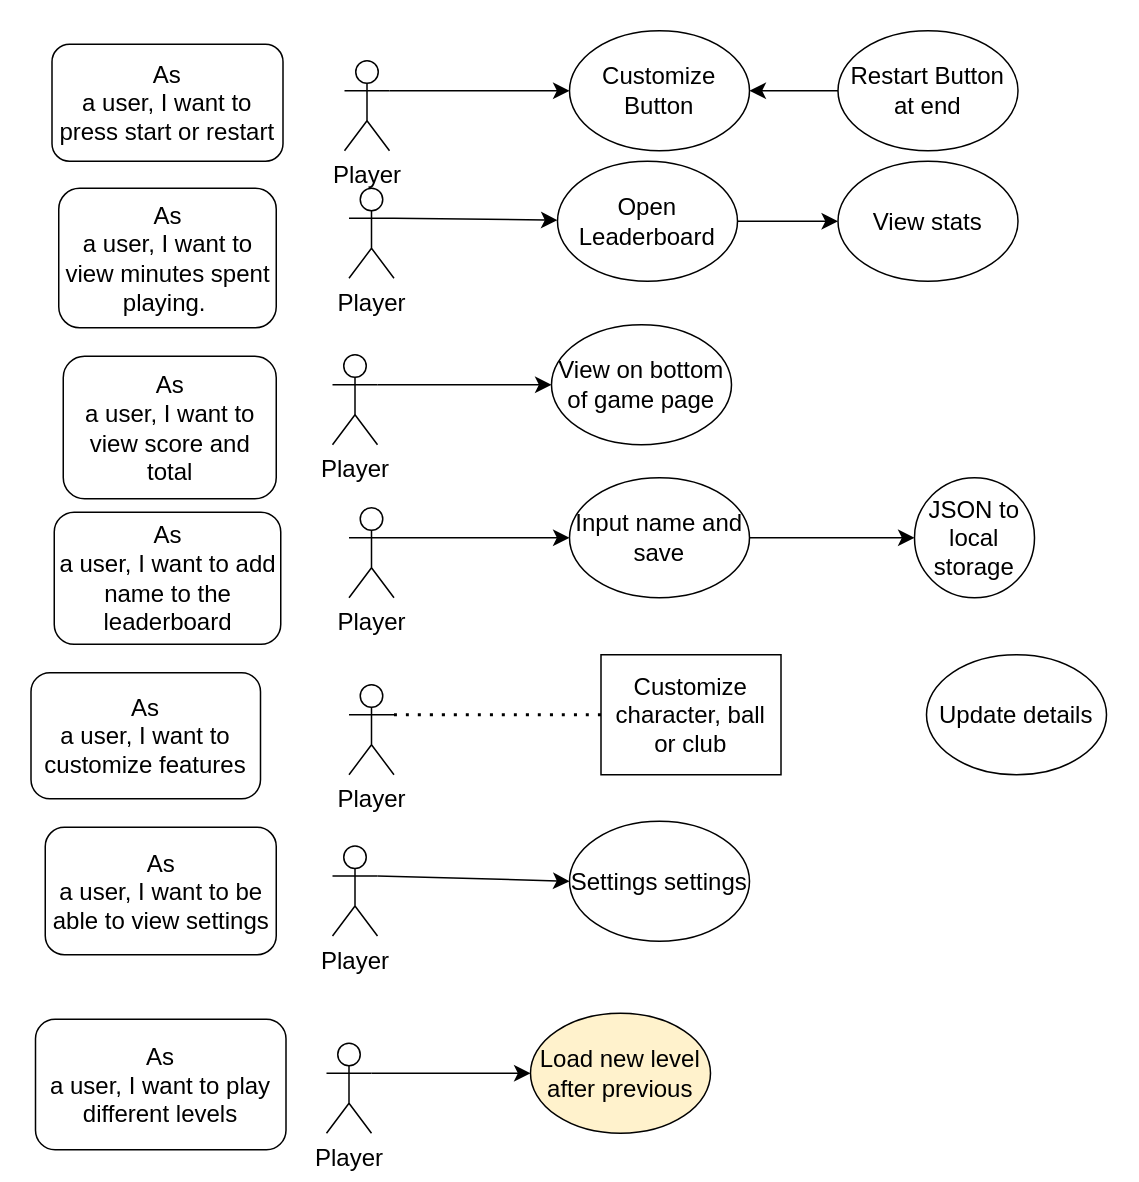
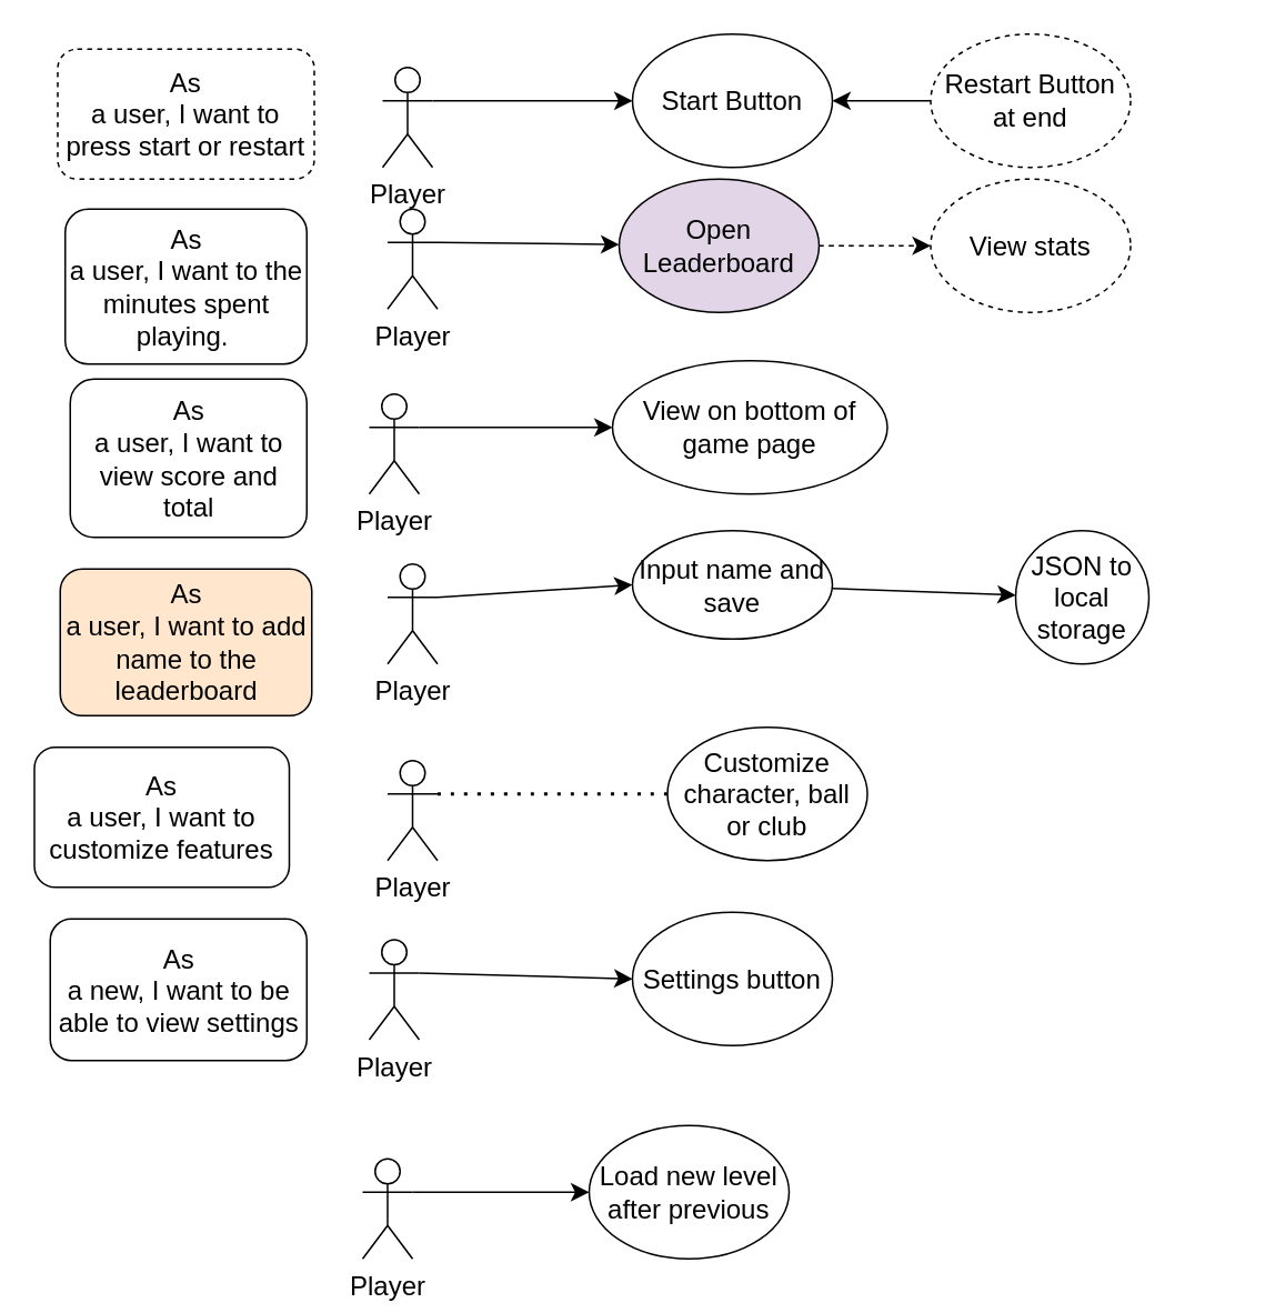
- <mxCell id="19" value="Customize Button" style="ellipse;whiteSpace=wrap;html=1;fontSize=16;" vertex="1" parent="1"><mxGeometry x="379" y="20" width="120" height="80" as="geometry" /></mxCell>
+ <mxCell id="19" value="Start Button" style="ellipse;whiteSpace=wrap;html=1;fontSize=16;" vertex="1" parent="1"><mxGeometry x="379" y="20" width="120" height="80" as="geometry" /></mxCell>
- <mxCell id="20" value="Restart Button at end" style="ellipse;whiteSpace=wrap;html=1;fontSize=16;" vertex="1" parent="1"><mxGeometry x="558" y="20" width="120" height="80" as="geometry" /></mxCell>
+ <mxCell id="20" value="Restart Button at end" style="ellipse;whiteSpace=wrap;html=1;fontSize=16;dashed=1;" vertex="1" parent="1"><mxGeometry x="558" y="20" width="120" height="80" as="geometry" /></mxCell>
- <mxCell id="2" value="As&lt;br&gt;a user, I want to press start or restart" style="rounded=1;whiteSpace=wrap;html=1;fontSize=16;" vertex="1" parent="1"><mxGeometry x="34" y="29" width="154" height="78" as="geometry" /></mxCell>
+ <mxCell id="2" value="As&lt;br&gt;a user, I want to press start or restart" style="rounded=1;whiteSpace=wrap;html=1;fontSize=16;dashed=1;" vertex="1" parent="1"><mxGeometry x="34" y="29" width="154" height="78" as="geometry" /></mxCell>
- <mxCell id="23" value="Open Leaderboard" style="ellipse;whiteSpace=wrap;html=1;fontSize=16;" vertex="1" parent="1"><mxGeometry x="371" y="107" width="120" height="80" as="geometry" /></mxCell>
+ <mxCell id="23" value="Open Leaderboard" style="ellipse;whiteSpace=wrap;html=1;fontSize=16;fillColor=#e1d5e7;" vertex="1" parent="1"><mxGeometry x="371" y="107" width="120" height="80" as="geometry" /></mxCell>
- <mxCell id="25" value="" style="endArrow=classic;html=1;rounded=0;fontSize=12;startSize=8;endSize=8;curved=1;exitX=1;exitY=0.5;exitDx=0;exitDy=0;entryX=0;entryY=0.5;entryDx=0;entryDy=0;" edge="1" parent="1" source="23" target="24"><mxGeometry width="50" height="50" relative="1" as="geometry"><mxPoint x="492" y="503" as="sourcePoint" /><mxPoint x="542" y="453" as="targetPoint" /></mxGeometry></mxCell>
+ <mxCell id="25" value="" style="endArrow=classic;html=1;rounded=0;fontSize=12;startSize=8;endSize=8;curved=1;exitX=1;exitY=0.5;exitDx=0;exitDy=0;entryX=0;entryY=0.5;entryDx=0;entryDy=0;dashed=1;" edge="1" parent="1" source="23" target="24"><mxGeometry width="50" height="50" relative="1" as="geometry"><mxPoint x="492" y="503" as="sourcePoint" /><mxPoint x="542" y="453" as="targetPoint" /></mxGeometry></mxCell>
- <mxCell id="24" value="View stats" style="ellipse;whiteSpace=wrap;html=1;fontSize=16;" vertex="1" parent="1"><mxGeometry x="558" y="107" width="120" height="80" as="geometry" /></mxCell>
+ <mxCell id="24" value="View stats" style="ellipse;whiteSpace=wrap;html=1;fontSize=16;dashed=1;" vertex="1" parent="1"><mxGeometry x="558" y="107" width="120" height="80" as="geometry" /></mxCell>
- <mxCell id="3" value="&lt;p class=&quot;MsoNormal&quot;&gt;As&lt;br/&gt;a user, I want to view minutes spent playing.&amp;nbsp;&lt;/p&gt;" style="rounded=1;whiteSpace=wrap;html=1;fontSize=16;" vertex="1" parent="1"><mxGeometry x="38.5" y="125" width="145" height="93" as="geometry" /></mxCell>
+ <mxCell id="3" value="&lt;p class=&quot;MsoNormal&quot;&gt;As&lt;br/&gt;a user, I want to the minutes spent playing.&amp;nbsp;&lt;/p&gt;" style="rounded=1;whiteSpace=wrap;html=1;fontSize=16;" vertex="1" parent="1"><mxGeometry x="38.5" y="125" width="145" height="93" as="geometry" /></mxCell>
- <mxCell id="27" value="View on bottom of game page" style="ellipse;whiteSpace=wrap;html=1;fontSize=16;" vertex="1" parent="1"><mxGeometry x="367" y="216" width="120" height="80" as="geometry" /></mxCell>
+ <mxCell id="27" value="View on bottom of game page" style="ellipse;whiteSpace=wrap;html=1;fontSize=16;" vertex="1" parent="1"><mxGeometry x="367" y="216" width="165" height="80" as="geometry" /></mxCell>
- <mxCell id="4" value="&lt;p class=&quot;MsoNormal&quot;&gt;As&lt;br/&gt;a user, I want to view score and total&lt;/p&gt;" style="rounded=1;whiteSpace=wrap;html=1;fontSize=16;" vertex="1" parent="1"><mxGeometry x="41.5" y="237" width="142" height="95" as="geometry" /></mxCell>
+ <mxCell id="4" value="&lt;p class=&quot;MsoNormal&quot;&gt;As&lt;br/&gt;a user, I want to view score and total&lt;/p&gt;" style="rounded=1;whiteSpace=wrap;html=1;fontSize=16;" vertex="1" parent="1"><mxGeometry x="41.5" y="227" width="142" height="95" as="geometry" /></mxCell>
- <mxCell id="29" value="Input name and save" style="ellipse;whiteSpace=wrap;html=1;fontSize=16;" vertex="1" parent="1"><mxGeometry x="379" y="318" width="120" height="80" as="geometry" /></mxCell>
+ <mxCell id="29" value="Input name and save" style="ellipse;whiteSpace=wrap;html=1;fontSize=16;" vertex="1" parent="1"><mxGeometry x="379" y="318" width="120" height="65" as="geometry" /></mxCell>
- <mxCell id="5" value="&lt;p class=&quot;MsoNormal&quot;&gt;As&lt;br/&gt;a user, I want to add name to the leaderboard&lt;/p&gt;" style="rounded=1;whiteSpace=wrap;html=1;fontSize=16;" vertex="1" parent="1"><mxGeometry x="35.5" y="341" width="151" height="88" as="geometry" /></mxCell>
+ <mxCell id="5" value="&lt;p class=&quot;MsoNormal&quot;&gt;As&lt;br/&gt;a user, I want to add name to the leaderboard&lt;/p&gt;" style="rounded=1;whiteSpace=wrap;html=1;fontSize=16;fillColor=#ffe6cc;" vertex="1" parent="1"><mxGeometry x="35.5" y="341" width="151" height="88" as="geometry" /></mxCell>
- <mxCell id="32" value="Customize character, ball or club" style="whiteSpace=wrap;html=1;fontSize=16;rounded=0;" vertex="1" parent="1"><mxGeometry x="400" y="436" width="120" height="80" as="geometry" /></mxCell>
+ <mxCell id="32" value="Customize character, ball or club" style="ellipse;whiteSpace=wrap;html=1;fontSize=16;" vertex="1" parent="1"><mxGeometry x="400" y="436" width="120" height="80" as="geometry" /></mxCell>
- <mxCell id="36" value="Update details" style="ellipse;whiteSpace=wrap;html=1;fontSize=16;" vertex="1" parent="1"><mxGeometry x="617" y="436" width="120" height="80" as="geometry" /></mxCell>
- <mxCell id="33" value="Settings settings" style="ellipse;whiteSpace=wrap;html=1;fontSize=16;" vertex="1" parent="1"><mxGeometry x="379" y="547" width="120" height="80" as="geometry" /></mxCell>
+ <mxCell id="33" value="Settings button" style="ellipse;whiteSpace=wrap;html=1;fontSize=16;" vertex="1" parent="1"><mxGeometry x="379" y="547" width="120" height="80" as="geometry" /></mxCell>
- <mxCell id="7" value="&lt;p class=&quot;MsoNormal&quot;&gt;As&lt;br/&gt;a user, I want to be able to view settings&lt;/p&gt;" style="rounded=1;whiteSpace=wrap;html=1;fontSize=16;" vertex="1" parent="1"><mxGeometry x="29.5" y="551" width="154" height="85" as="geometry" /></mxCell>
+ <mxCell id="7" value="&lt;p class=&quot;MsoNormal&quot;&gt;As&lt;br/&gt;a new, I want to be able to view settings&lt;/p&gt;" style="rounded=1;whiteSpace=wrap;html=1;fontSize=16;" vertex="1" parent="1"><mxGeometry x="29.5" y="551" width="154" height="85" as="geometry" /></mxCell>
- <mxCell id="34" value="Load new level after previous" style="ellipse;whiteSpace=wrap;html=1;fontSize=16;fillColor=#fff2cc;" vertex="1" parent="1"><mxGeometry x="353" y="675" width="120" height="80" as="geometry" /></mxCell>
+ <mxCell id="34" value="Load new level after previous" style="ellipse;whiteSpace=wrap;html=1;fontSize=16;" vertex="1" parent="1"><mxGeometry x="353" y="675" width="120" height="80" as="geometry" /></mxCell>
- <mxCell id="8" value="&lt;p class=&quot;MsoNormal&quot;&gt;As&lt;br/&gt;a user, I want to play different levels&lt;/p&gt;" style="rounded=1;whiteSpace=wrap;html=1;fontSize=16;" vertex="1" parent="1"><mxGeometry x="23" y="679" width="167" height="87" as="geometry" /></mxCell>
